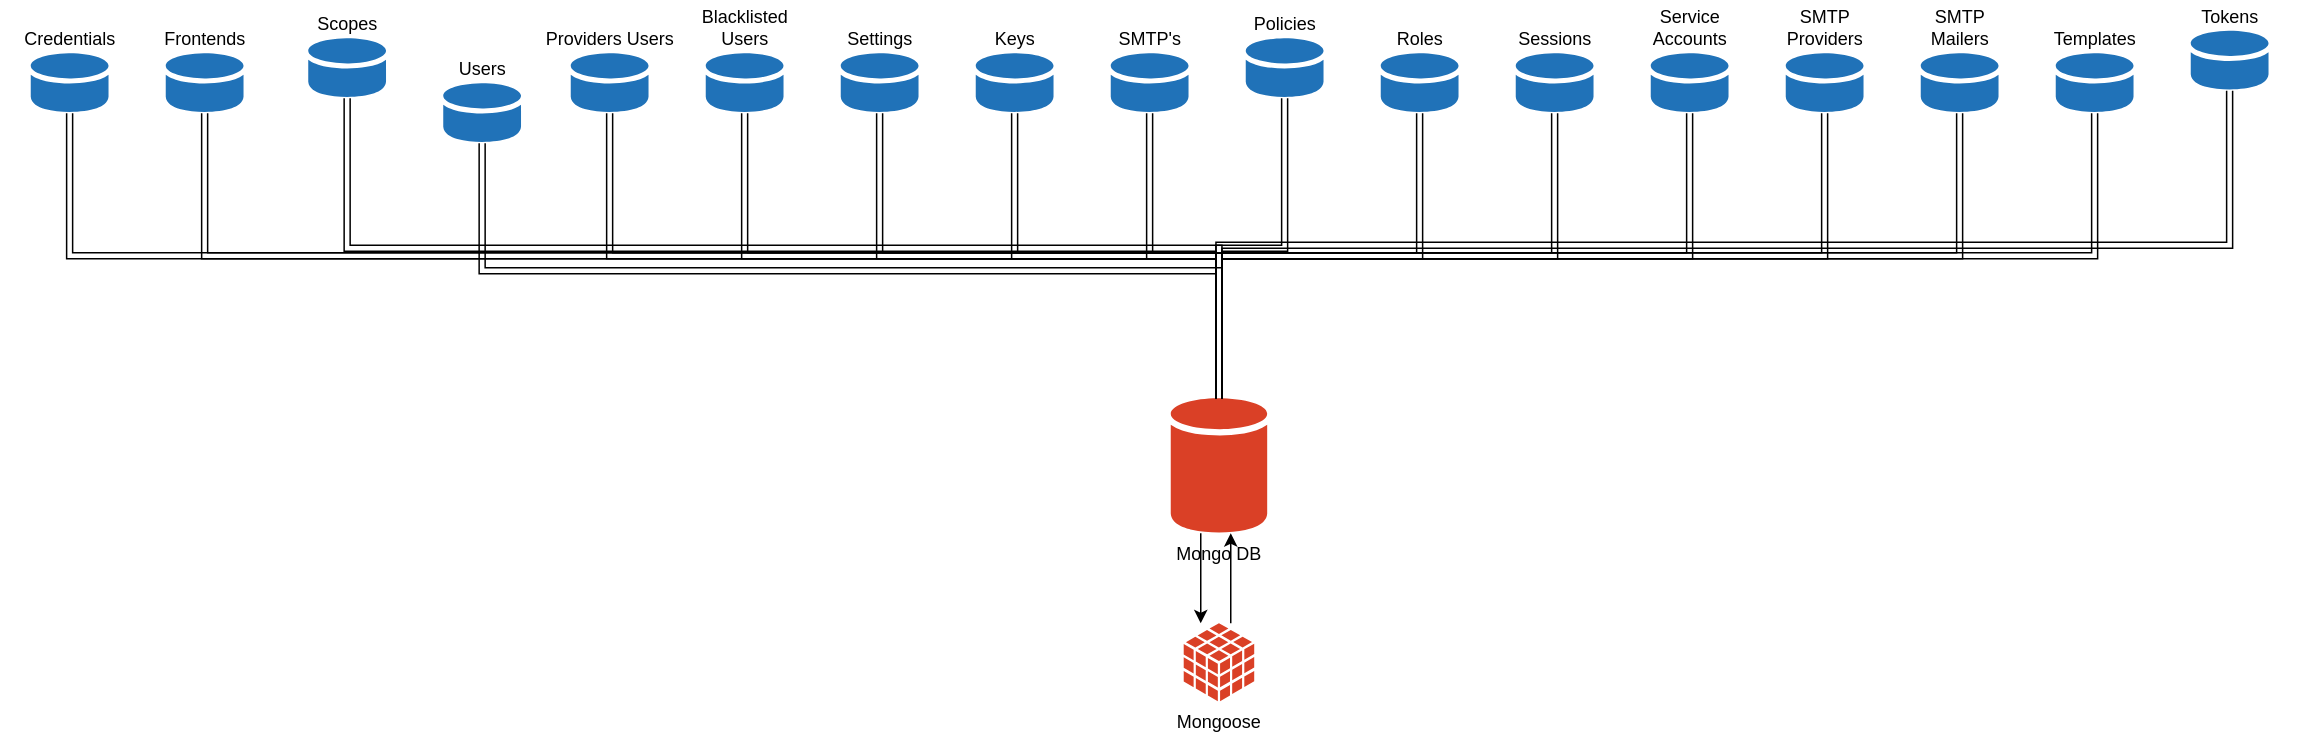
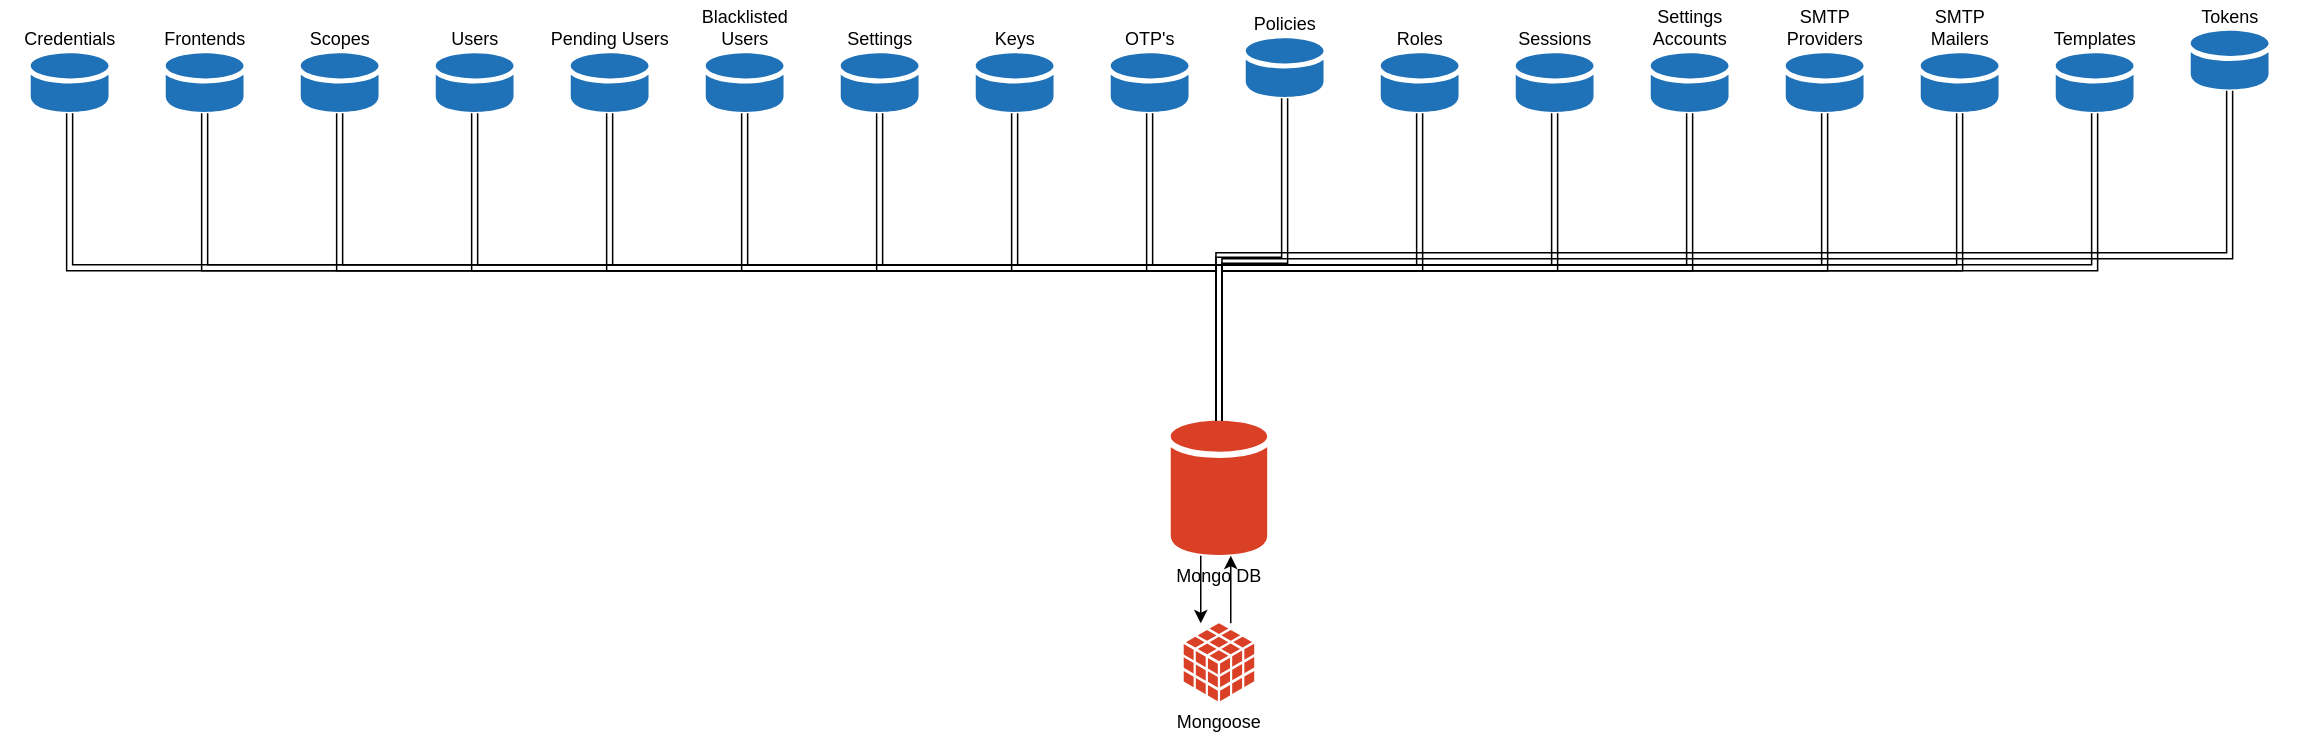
- <mxCell id="29" value="Service&lt;br&gt;Accounts" style="sketch=0;shadow=0;dashed=0;html=1;strokeColor=none;labelPosition=center;verticalLabelPosition=top;verticalAlign=bottom;outlineConnect=0;align=center;shape=mxgraph.office.databases.database_mini_1;fillColor=#2072B8;" parent="1" vertex="1"><mxGeometry x="1100" y="35" width="51.85" height="40" as="geometry" /></mxCell>
+ <mxCell id="29" value="Settings&lt;br&gt;Accounts" style="sketch=0;shadow=0;dashed=0;html=1;strokeColor=none;labelPosition=center;verticalLabelPosition=top;verticalAlign=bottom;outlineConnect=0;align=center;shape=mxgraph.office.databases.database_mini_1;fillColor=#2072B8;" parent="1" vertex="1"><mxGeometry x="1100" y="35" width="51.85" height="40" as="geometry" /></mxCell>
- <mxCell id="13" value="Providers Users" style="sketch=0;shadow=0;dashed=0;html=1;strokeColor=none;labelPosition=center;verticalLabelPosition=top;verticalAlign=bottom;outlineConnect=0;align=center;shape=mxgraph.office.databases.database_mini_1;fillColor=#2072B8;" parent="1" vertex="1"><mxGeometry x="380" y="35" width="51.85" height="40" as="geometry" /></mxCell>
+ <mxCell id="13" value="Pending Users" style="sketch=0;shadow=0;dashed=0;html=1;strokeColor=none;labelPosition=center;verticalLabelPosition=top;verticalAlign=bottom;outlineConnect=0;align=center;shape=mxgraph.office.databases.database_mini_1;fillColor=#2072B8;" parent="1" vertex="1"><mxGeometry x="380" y="35" width="51.85" height="40" as="geometry" /></mxCell>
- <mxCell id="19" value="SMTP's" style="sketch=0;shadow=0;dashed=0;html=1;strokeColor=none;labelPosition=center;verticalLabelPosition=top;verticalAlign=bottom;outlineConnect=0;align=center;shape=mxgraph.office.databases.database_mini_1;fillColor=#2072B8;" parent="1" vertex="1"><mxGeometry x="740" y="35" width="51.85" height="40" as="geometry" /></mxCell>
+ <mxCell id="19" value="OTP's" style="sketch=0;shadow=0;dashed=0;html=1;strokeColor=none;labelPosition=center;verticalLabelPosition=top;verticalAlign=bottom;outlineConnect=0;align=center;shape=mxgraph.office.databases.database_mini_1;fillColor=#2072B8;" parent="1" vertex="1"><mxGeometry x="740" y="35" width="51.85" height="40" as="geometry" /></mxCell>
- <mxCell id="25" value="Scopes" style="sketch=0;shadow=0;dashed=0;html=1;strokeColor=none;labelPosition=center;verticalLabelPosition=top;verticalAlign=bottom;outlineConnect=0;align=center;shape=mxgraph.office.databases.database_mini_1;fillColor=#2072B8;" parent="1" vertex="1"><mxGeometry x="205" y="25" width="51.85" height="40" as="geometry" /></mxCell>
+ <mxCell id="25" value="Scopes" style="sketch=0;shadow=0;dashed=0;html=1;strokeColor=none;labelPosition=center;verticalLabelPosition=top;verticalAlign=bottom;outlineConnect=0;align=center;shape=mxgraph.office.databases.database_mini_1;fillColor=#2072B8;" parent="1" vertex="1"><mxGeometry x="200" y="35" width="51.85" height="40" as="geometry" /></mxCell>
- <mxCell id="11" value="Users" style="sketch=0;shadow=0;dashed=0;html=1;strokeColor=none;labelPosition=center;verticalLabelPosition=top;verticalAlign=bottom;outlineConnect=0;align=center;shape=mxgraph.office.databases.database_mini_1;fillColor=#2072B8;" parent="1" vertex="1"><mxGeometry x="295" y="55" width="51.85" height="40" as="geometry" /></mxCell>
+ <mxCell id="11" value="Users" style="sketch=0;shadow=0;dashed=0;html=1;strokeColor=none;labelPosition=center;verticalLabelPosition=top;verticalAlign=bottom;outlineConnect=0;align=center;shape=mxgraph.office.databases.database_mini_1;fillColor=#2072B8;" parent="1" vertex="1"><mxGeometry x="290" y="35" width="51.85" height="40" as="geometry" /></mxCell>
- <mxCell id="3" value="Mongo DB" style="sketch=0;shadow=0;dashed=0;html=1;strokeColor=none;labelPosition=center;verticalLabelPosition=bottom;verticalAlign=top;outlineConnect=0;align=center;shape=mxgraph.office.databases.database;fillColor=#DA4026;" parent="1" vertex="1"><mxGeometry x="780" y="265" width="64.29" height="90" as="geometry" /></mxCell>
+ <mxCell id="3" value="Mongo DB" style="sketch=0;shadow=0;dashed=0;html=1;strokeColor=none;labelPosition=center;verticalLabelPosition=bottom;verticalAlign=top;outlineConnect=0;align=center;shape=mxgraph.office.databases.database;fillColor=#DA4026;" parent="1" vertex="1"><mxGeometry x="780" y="280" width="64.29" height="90" as="geometry" /></mxCell>
